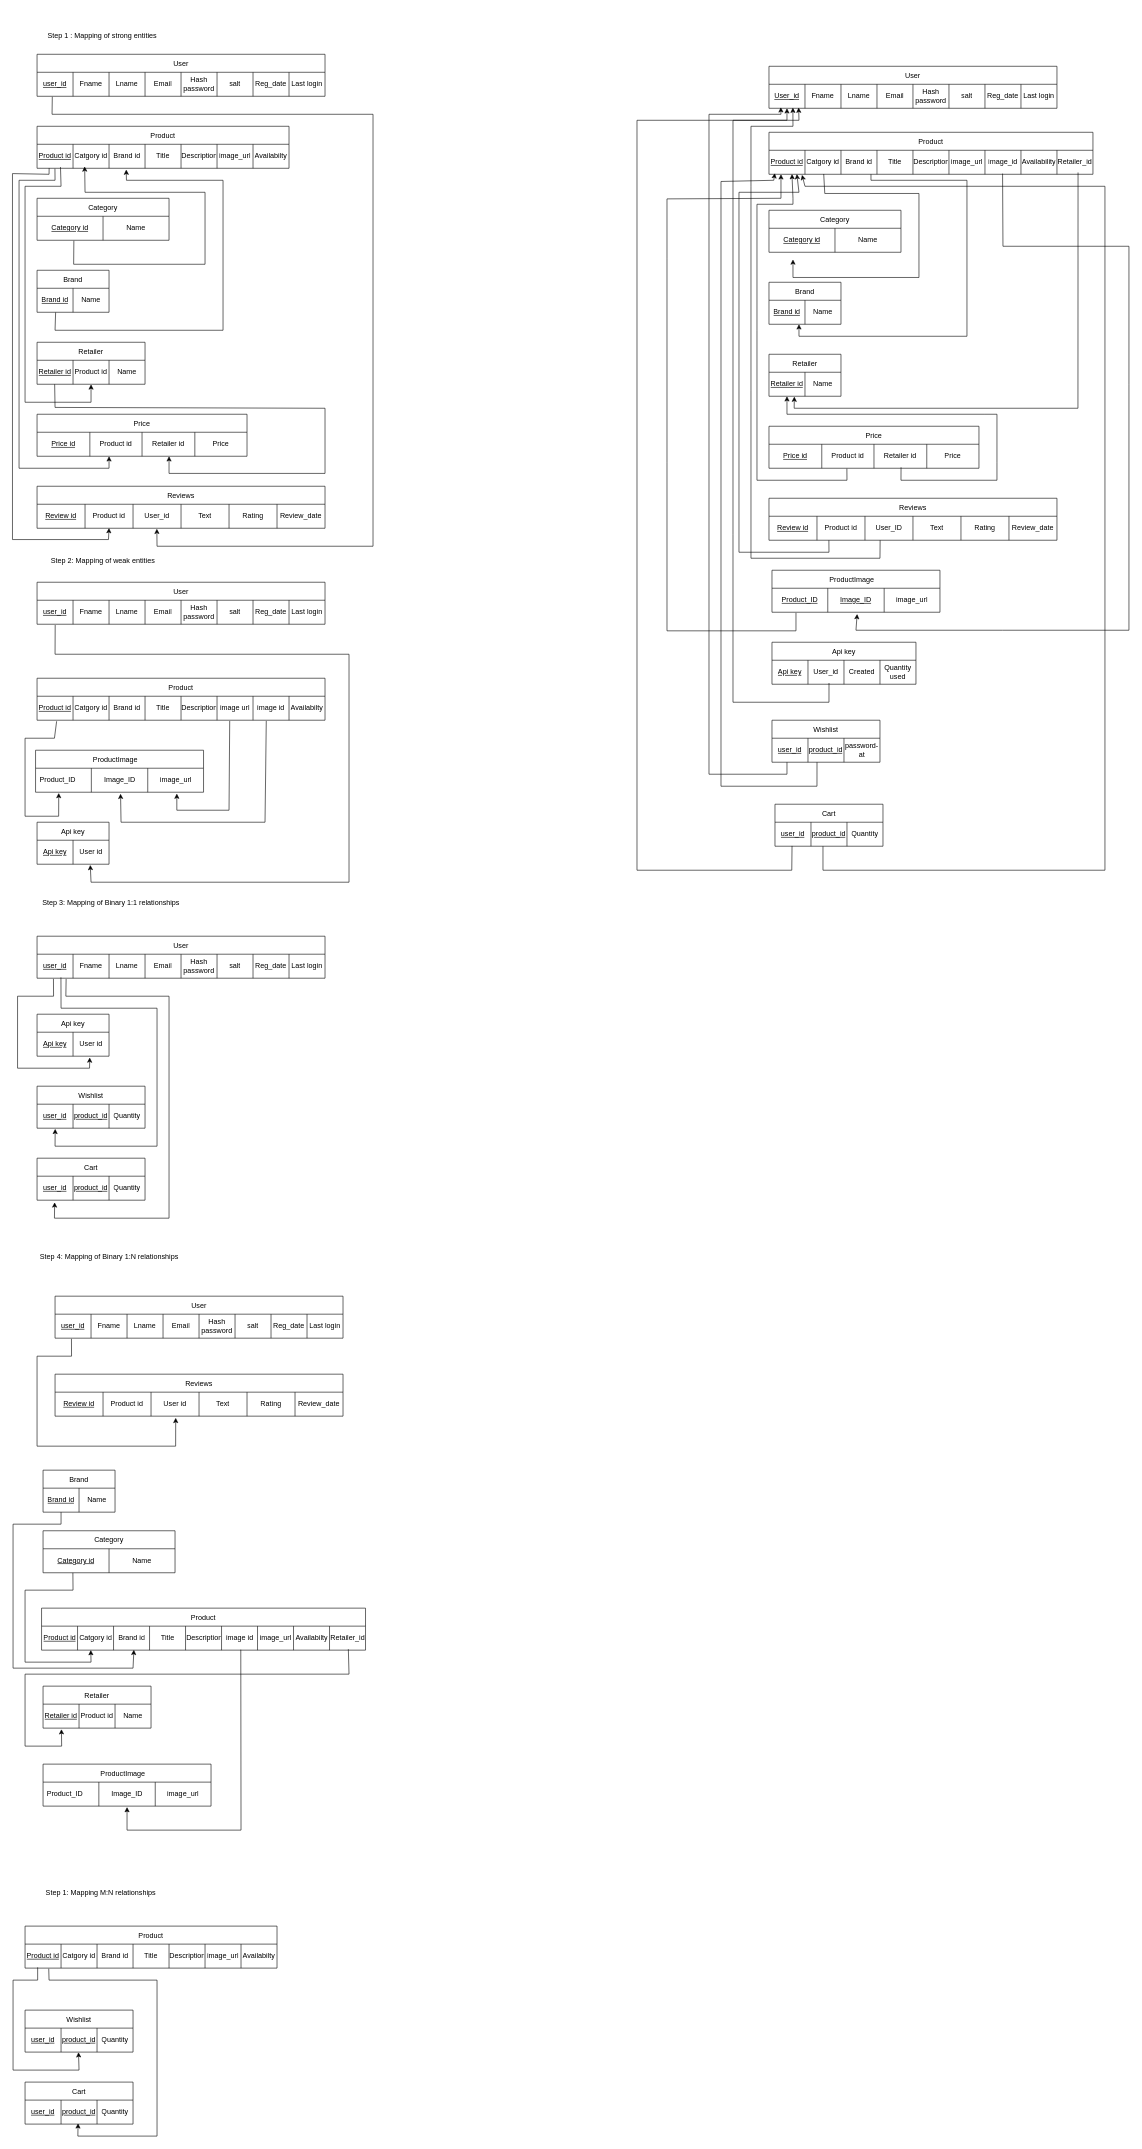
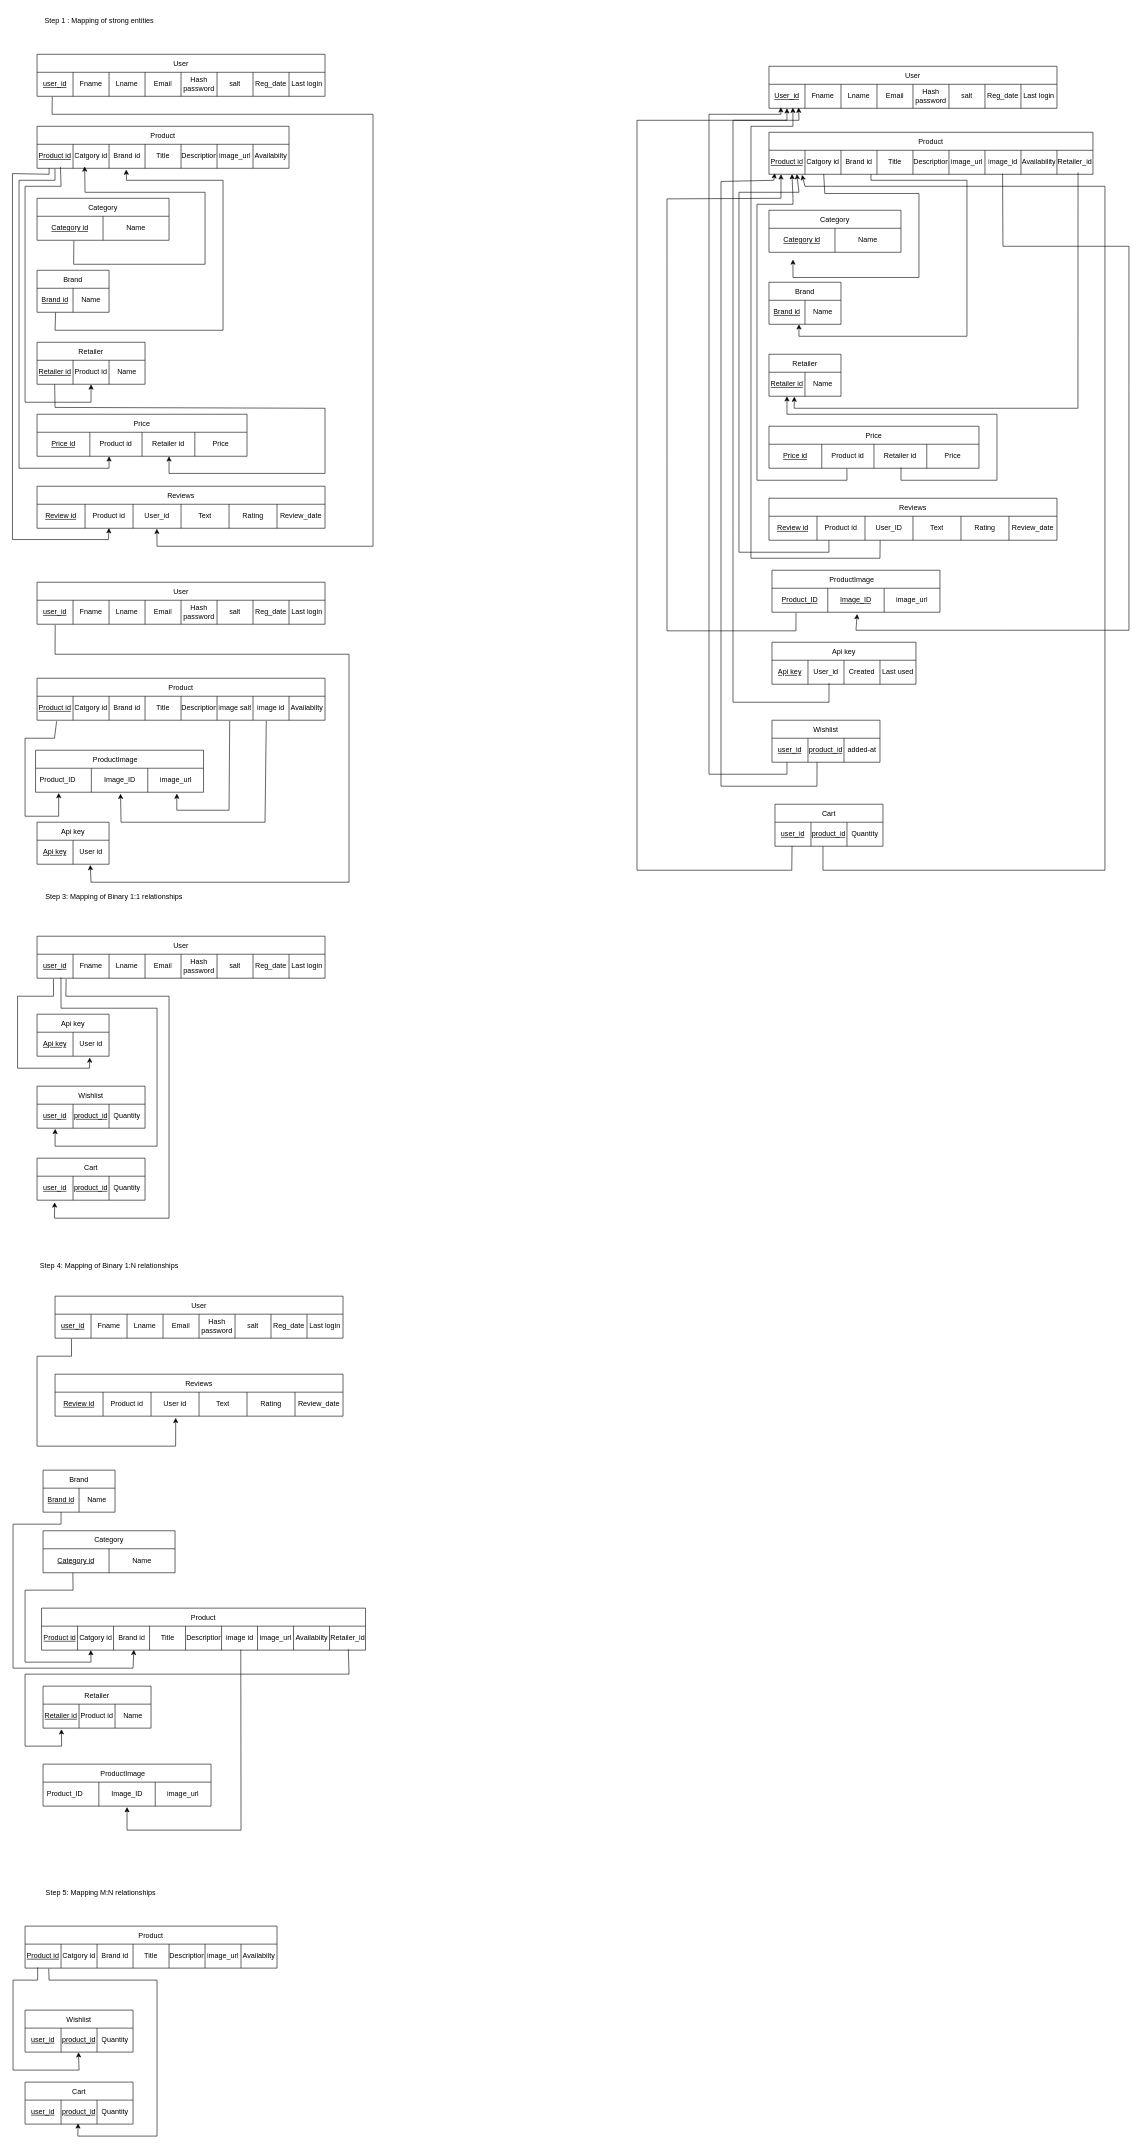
- <mxCell id="12" value="Step 1 : Mapping of strong entities&amp;nbsp;" style="text;html=1;align=center;verticalAlign=middle;resizable=0;points=[];autosize=1;strokeColor=none;fillColor=none;" parent="1" vertex="1"><mxGeometry x="66" y="45" width="210" height="30" as="geometry" /></mxCell>
+ <mxCell id="12" value="Step 1 : Mapping of strong entities&amp;nbsp;" style="text;html=1;align=center;verticalAlign=middle;resizable=0;points=[];autosize=1;strokeColor=none;fillColor=none;" parent="1" vertex="1"><mxGeometry x="61" y="20" width="210" height="30" as="geometry" /></mxCell>
- <mxCell id="49" value="Step 2: Mapping of weak entities" style="text;html=1;align=center;verticalAlign=middle;whiteSpace=wrap;rounded=0;" parent="1" vertex="1"><mxGeometry x="61" y="920" width="220" height="30" as="geometry" /></mxCell>
- <mxCell id="149" value="Quantity used" style="shape=partialRectangle;html=1;whiteSpace=wrap;connectable=0;strokeColor=inherit;overflow=hidden;fillColor=none;top=0;left=0;bottom=0;right=0;pointerEvents=1;" parent="145" vertex="1"><mxGeometry x="180" width="60" height="40" as="geometry"><mxRectangle width="60" height="40" as="alternateBounds" /></mxGeometry></mxCell>
+ <mxCell id="149" value="Last used" style="shape=partialRectangle;html=1;whiteSpace=wrap;connectable=0;strokeColor=inherit;overflow=hidden;fillColor=none;top=0;left=0;bottom=0;right=0;pointerEvents=1;" parent="145" vertex="1"><mxGeometry x="180" width="60" height="40" as="geometry"><mxRectangle width="60" height="40" as="alternateBounds" /></mxGeometry></mxCell>
- <mxCell id="196" value="image url" style="shape=partialRectangle;html=1;whiteSpace=wrap;connectable=0;strokeColor=inherit;overflow=hidden;fillColor=none;top=0;left=0;bottom=0;right=0;pointerEvents=1;" parent="190" vertex="1"><mxGeometry x="300" width="60" height="40" as="geometry"><mxRectangle width="60" height="40" as="alternateBounds" /></mxGeometry></mxCell>
+ <mxCell id="196" value="image salt" style="shape=partialRectangle;html=1;whiteSpace=wrap;connectable=0;strokeColor=inherit;overflow=hidden;fillColor=none;top=0;left=0;bottom=0;right=0;pointerEvents=1;" parent="190" vertex="1"><mxGeometry x="300" width="60" height="40" as="geometry"><mxRectangle width="60" height="40" as="alternateBounds" /></mxGeometry></mxCell>
- <mxCell id="159" value="password-at" style="shape=partialRectangle;html=1;whiteSpace=wrap;connectable=0;strokeColor=inherit;overflow=hidden;fillColor=none;top=0;left=0;bottom=0;right=0;pointerEvents=1;" parent="156" vertex="1"><mxGeometry x="120" width="60" height="40" as="geometry"><mxRectangle width="60" height="40" as="alternateBounds" /></mxGeometry></mxCell>
+ <mxCell id="159" value="added-at" style="shape=partialRectangle;html=1;whiteSpace=wrap;connectable=0;strokeColor=inherit;overflow=hidden;fillColor=none;top=0;left=0;bottom=0;right=0;pointerEvents=1;" parent="156" vertex="1"><mxGeometry x="120" width="60" height="40" as="geometry"><mxRectangle width="60" height="40" as="alternateBounds" /></mxGeometry></mxCell>
- <mxCell id="209" value="Step 3: Mapping of Binary 1:1 relationships" style="text;html=1;align=center;verticalAlign=middle;resizable=0;points=[];autosize=1;strokeColor=none;fillColor=none;" parent="1" vertex="1"><mxGeometry x="58.5" y="1490" width="250" height="30" as="geometry" /></mxCell>
+ <mxCell id="209" value="Step 3: Mapping of Binary 1:1 relationships" style="text;html=1;align=center;verticalAlign=middle;resizable=0;points=[];autosize=1;strokeColor=none;fillColor=none;" parent="1" vertex="1"><mxGeometry x="63.5" y="1480" width="250" height="30" as="geometry" /></mxCell>
- <mxCell id="59" value="Step 4: Mapping of Binary 1:N relationships" style="text;html=1;align=center;verticalAlign=middle;resizable=0;points=[];autosize=1;strokeColor=none;fillColor=none;" parent="1" vertex="1"><mxGeometry x="56" y="2080" width="250" height="30" as="geometry" /></mxCell>
+ <mxCell id="59" value="Step 4: Mapping of Binary 1:N relationships" style="text;html=1;align=center;verticalAlign=middle;resizable=0;points=[];autosize=1;strokeColor=none;fillColor=none;" parent="1" vertex="1"><mxGeometry x="56" y="2095" width="250" height="30" as="geometry" /></mxCell>
- <mxCell id="102" value="Step 1: Mapping M:N relationships" style="text;html=1;align=center;verticalAlign=middle;resizable=0;points=[];autosize=1;strokeColor=none;fillColor=none;" parent="1" vertex="1"><mxGeometry x="62.25" y="3140" width="210" height="30" as="geometry" /></mxCell>
+ <mxCell id="102" value="Step 5: Mapping M:N relationships" style="text;html=1;align=center;verticalAlign=middle;resizable=0;points=[];autosize=1;strokeColor=none;fillColor=none;" parent="1" vertex="1"><mxGeometry x="62.25" y="3140" width="210" height="30" as="geometry" /></mxCell>
